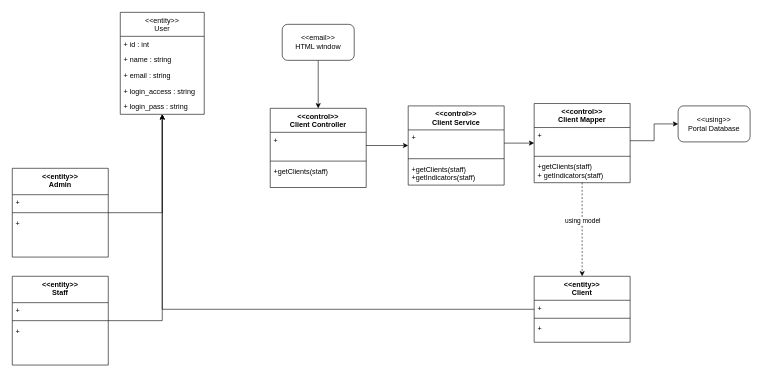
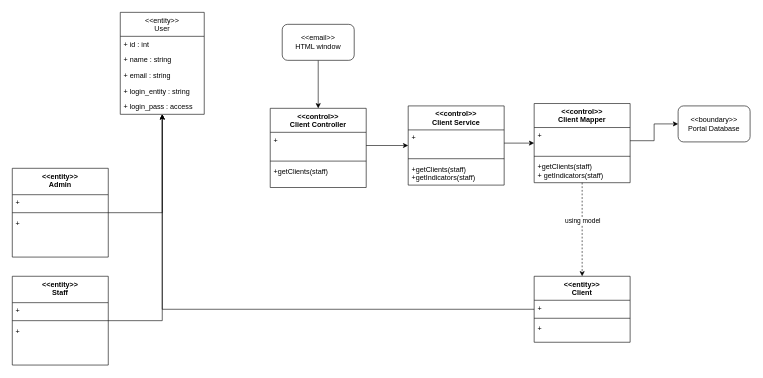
- <mxCell id="7" value="+ login_access : string" style="text;strokeColor=none;fillColor=none;align=left;verticalAlign=top;spacingLeft=4;spacingRight=4;overflow=hidden;rotatable=0;points=[[0,0.5],[1,0.5]];portConstraint=eastwest;" parent="3" vertex="1"><mxGeometry y="118" width="140" height="26" as="geometry" /></mxCell>
+ <mxCell id="7" value="+ login_entity : string" style="text;strokeColor=none;fillColor=none;align=left;verticalAlign=top;spacingLeft=4;spacingRight=4;overflow=hidden;rotatable=0;points=[[0,0.5],[1,0.5]];portConstraint=eastwest;" parent="3" vertex="1"><mxGeometry y="118" width="140" height="26" as="geometry" /></mxCell>
- <mxCell id="8" value="+ login_pass : string" style="text;strokeColor=none;fillColor=none;align=left;verticalAlign=top;spacingLeft=4;spacingRight=4;overflow=hidden;rotatable=0;points=[[0,0.5],[1,0.5]];portConstraint=eastwest;" parent="3" vertex="1"><mxGeometry y="144" width="140" height="26" as="geometry" /></mxCell>
+ <mxCell id="8" value="+ login_pass : access" style="text;strokeColor=none;fillColor=none;align=left;verticalAlign=top;spacingLeft=4;spacingRight=4;overflow=hidden;rotatable=0;points=[[0,0.5],[1,0.5]];portConstraint=eastwest;" parent="3" vertex="1"><mxGeometry y="144" width="140" height="26" as="geometry" /></mxCell>
- <mxCell id="34" value="&amp;lt;&amp;lt;using&amp;gt;&amp;gt;&lt;br&gt;Portal Database" style="rounded=1;whiteSpace=wrap;html=1;" vertex="1" parent="1"><mxGeometry x="1130" y="176" width="120" height="60" as="geometry" /></mxCell>
+ <mxCell id="34" value="&amp;lt;&amp;lt;boundary&amp;gt;&amp;gt;&lt;br&gt;Portal Database" style="rounded=1;whiteSpace=wrap;html=1;" vertex="1" parent="1"><mxGeometry x="1130" y="176" width="120" height="60" as="geometry" /></mxCell>
